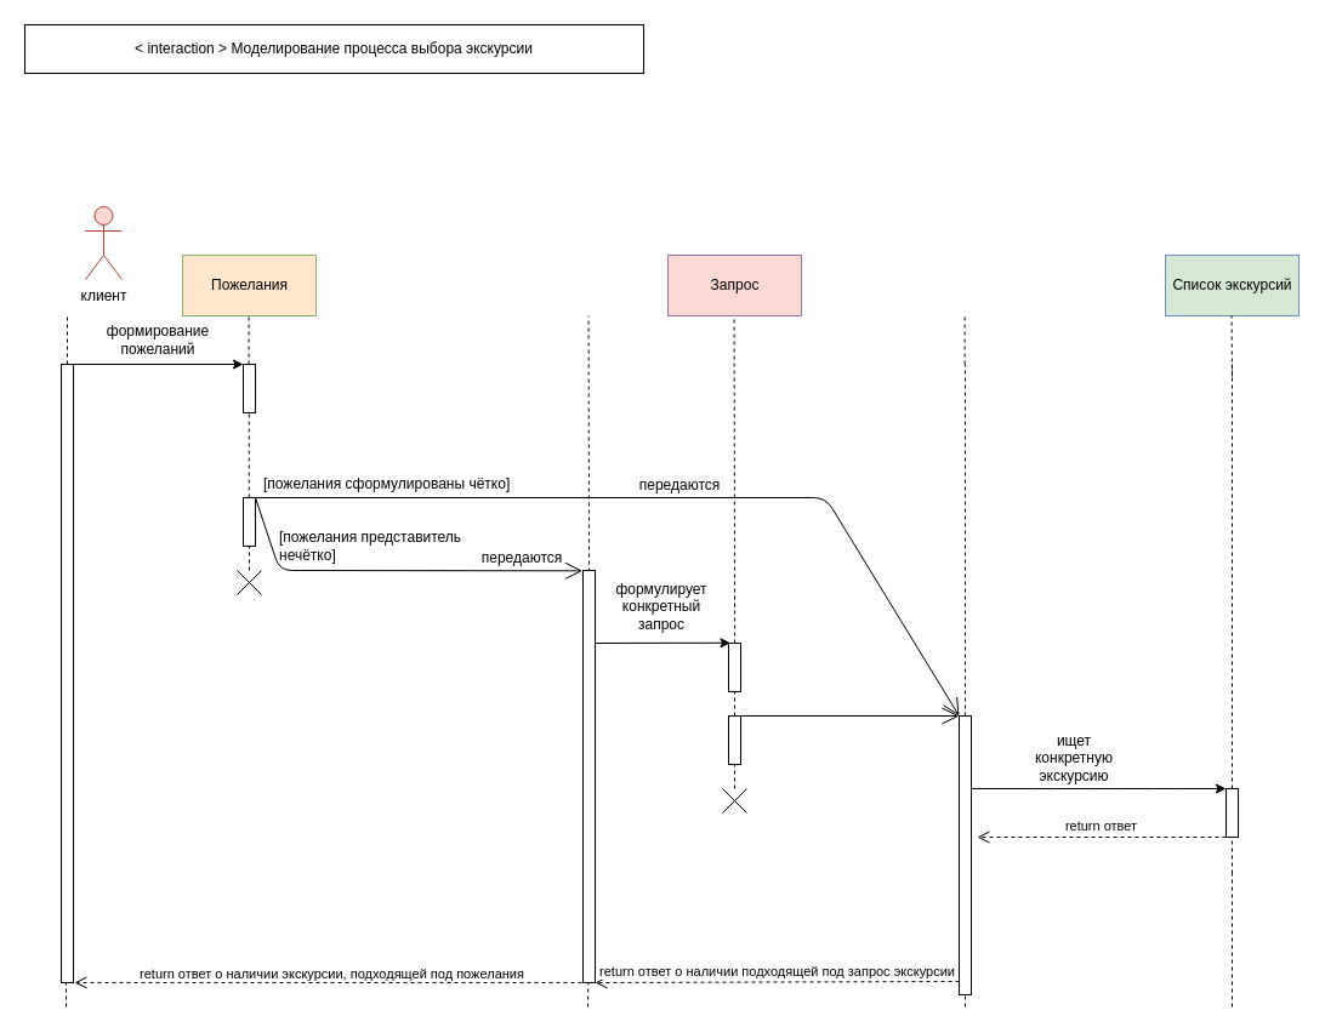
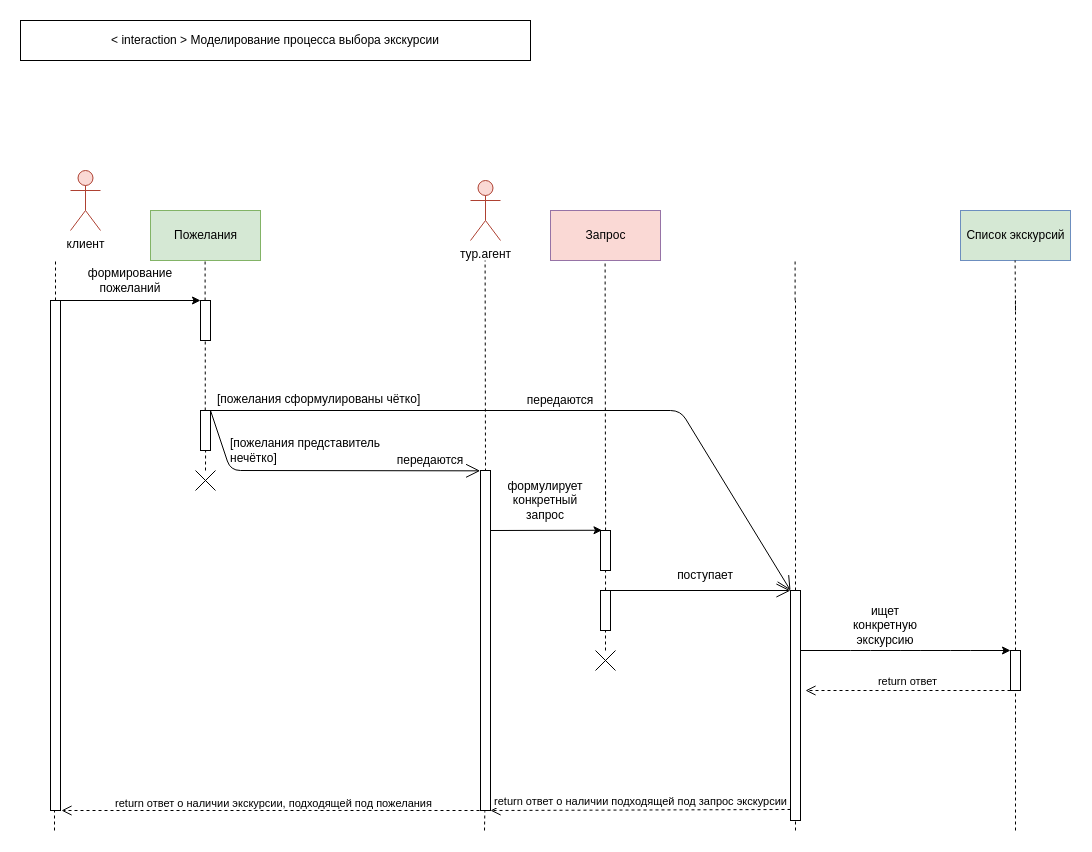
+ <mxCell id="3" value="тур.агент" style="shape=umlActor;verticalLabelPosition=bottom;labelBackgroundColor=#ffffff;verticalAlign=top;html=1;fillColor=#fad9d5;strokeColor=#ae4132;" parent="1" vertex="1"><mxGeometry x="470" y="180" width="30" height="60" as="geometry" /></mxCell>
- <mxCell id="4" value="Пожелания" style="html=1;fillColor=#ffe6cc;strokeColor=#82b366;" parent="1" vertex="1"><mxGeometry x="150" y="210" width="110" height="50" as="geometry" /></mxCell>
+ <mxCell id="4" value="Пожелания" style="html=1;fillColor=#d5e8d4;strokeColor=#82b366;" parent="1" vertex="1"><mxGeometry x="150" y="210" width="110" height="50" as="geometry" /></mxCell>
+ <mxCell id="20" value="поступает" style="text;html=1;strokeColor=none;fillColor=none;align=center;verticalAlign=middle;whiteSpace=wrap;rounded=0;" parent="1" vertex="1"><mxGeometry x="660" y="560" width="90" height="30" as="geometry" /></mxCell>
